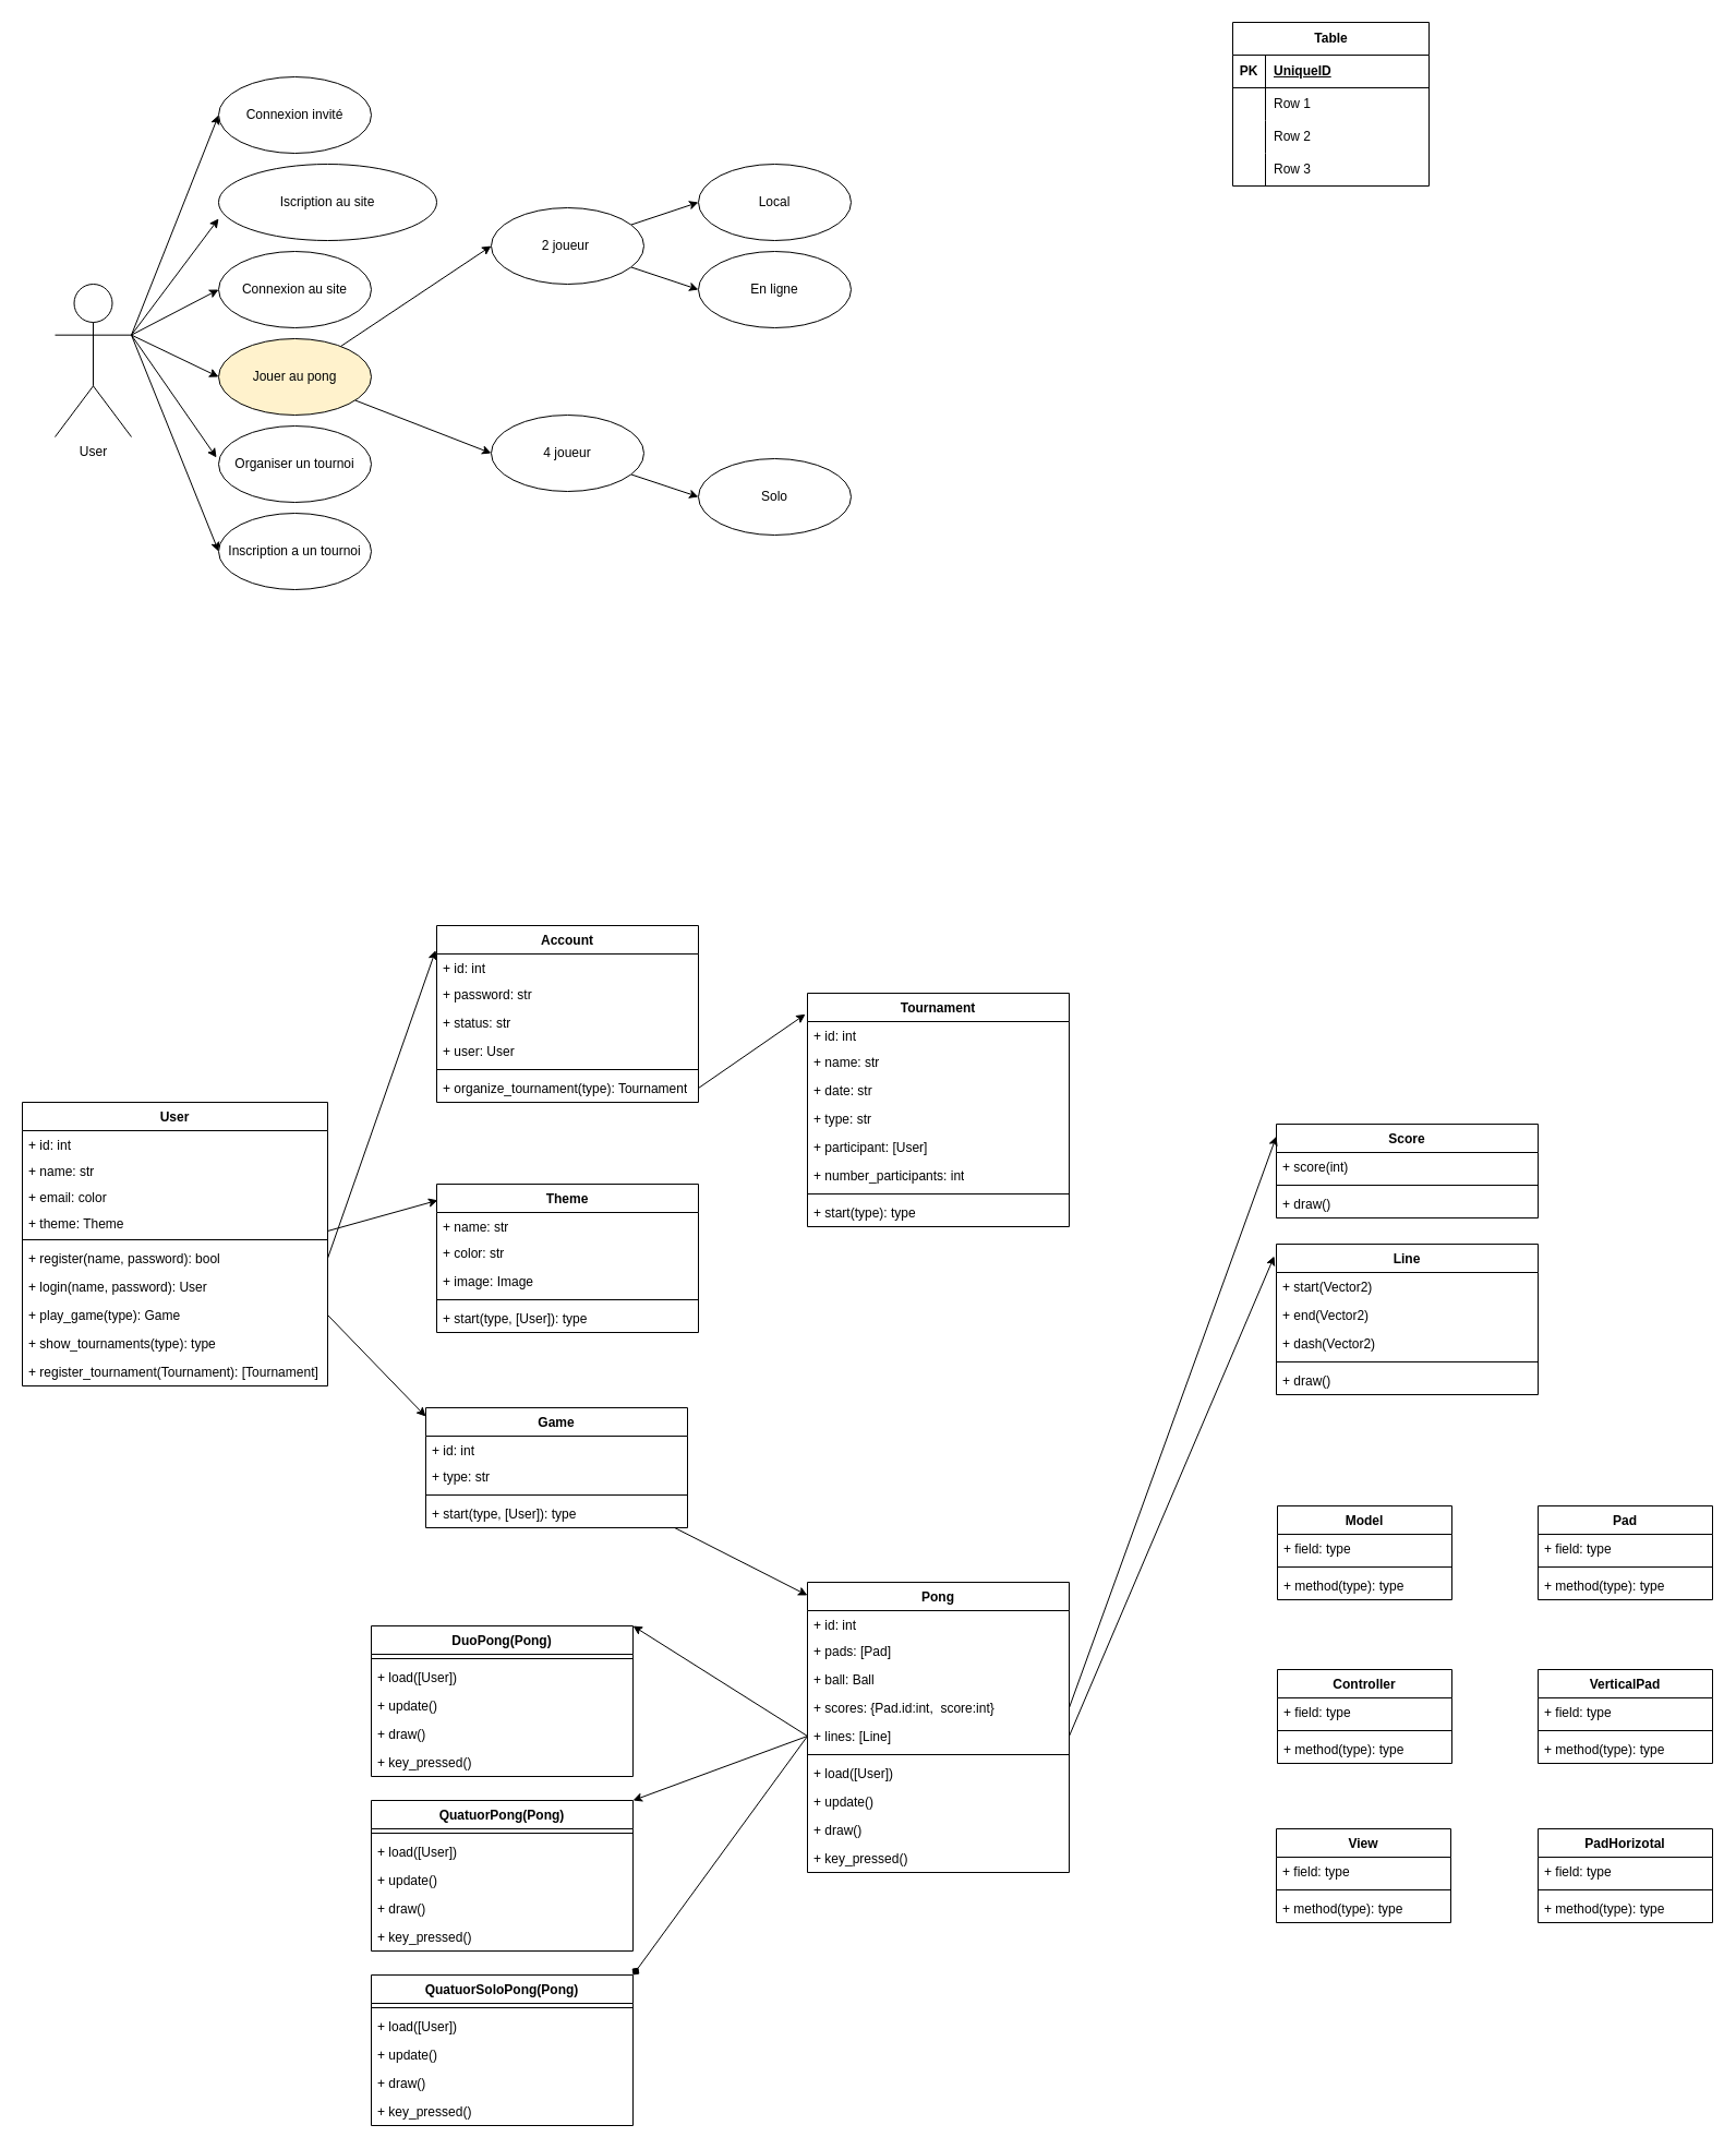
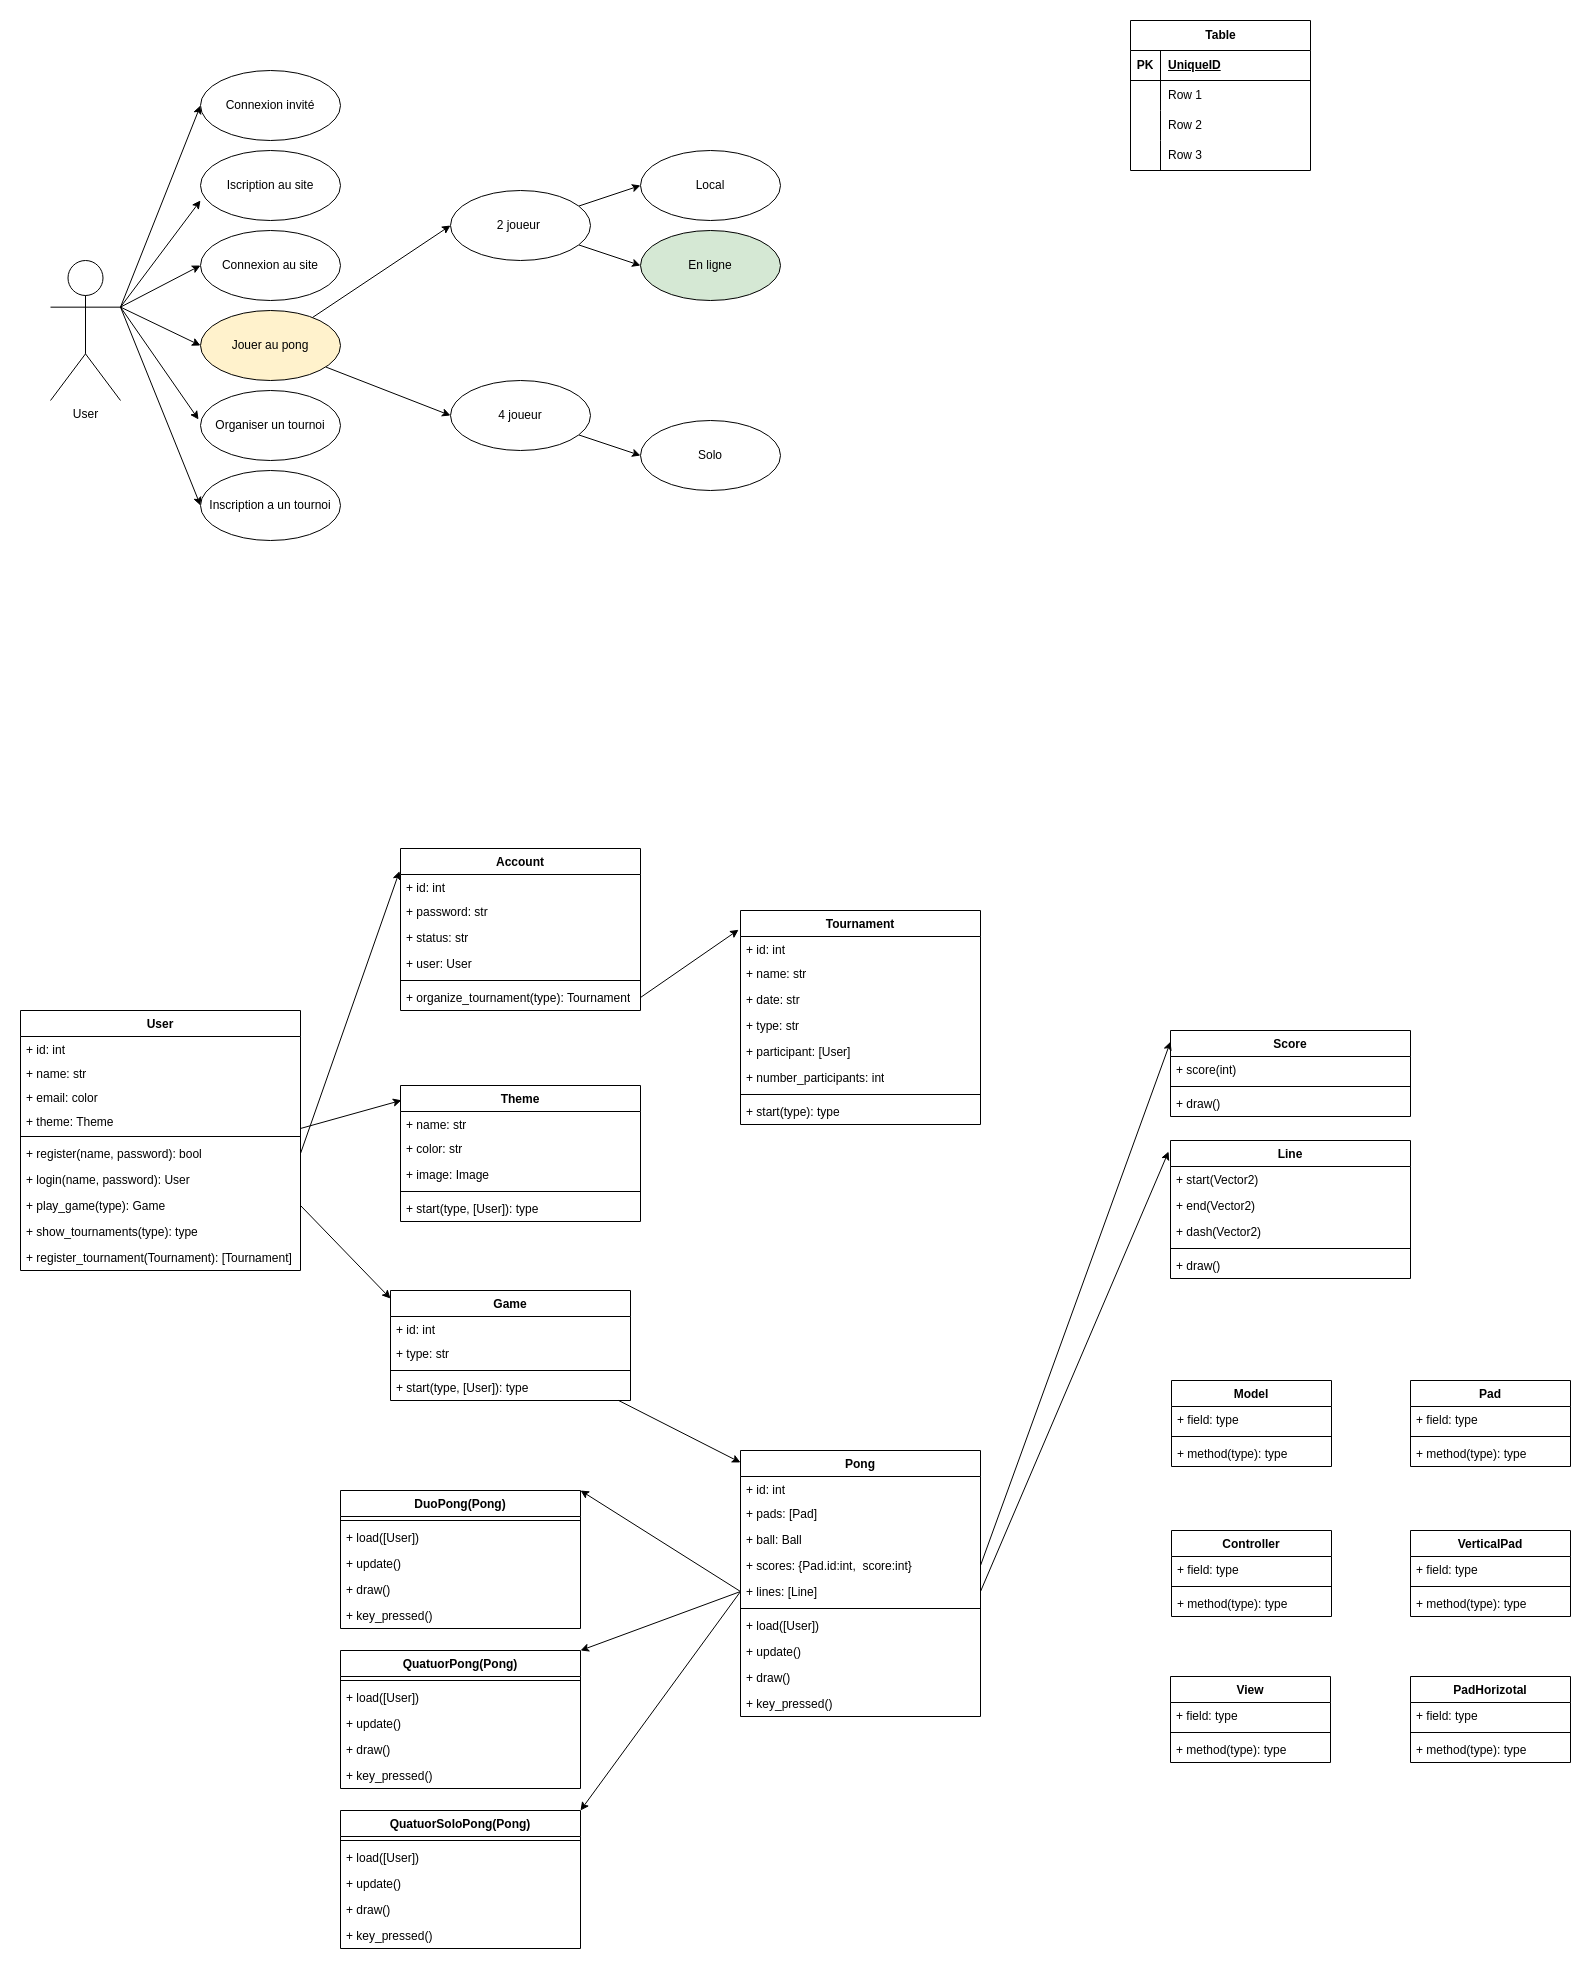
- <mxCell id="26" value="Iscription au site" style="ellipse;whiteSpace=wrap;html=1;" parent="1" vertex="1"><mxGeometry x="200" y="150" width="200" height="70" as="geometry" /></mxCell>
+ <mxCell id="26" value="Iscription au site" style="ellipse;whiteSpace=wrap;html=1;" parent="1" vertex="1"><mxGeometry x="200" y="150" width="140" height="70" as="geometry" /></mxCell>
- <mxCell id="38" value="En ligne" style="ellipse;whiteSpace=wrap;html=1;" parent="33" vertex="1"><mxGeometry x="190" y="80" width="140" height="70" as="geometry" /></mxCell>
+ <mxCell id="38" value="En ligne" style="ellipse;whiteSpace=wrap;html=1;fillColor=#d5e8d4;" parent="33" vertex="1"><mxGeometry x="190" y="80" width="140" height="70" as="geometry" /></mxCell>
- <mxCell id="105" style="edgeStyle=none;rounded=0;orthogonalLoop=1;jettySize=auto;html=1;entryX=1;entryY=0;entryDx=0;entryDy=0;exitX=0;exitY=0.5;exitDx=0;exitDy=0;endArrow=diamond;" parent="1" source="67" target="97" edge="1"><mxGeometry relative="1" as="geometry" /></mxCell>
+ <mxCell id="105" style="edgeStyle=none;rounded=0;orthogonalLoop=1;jettySize=auto;html=1;entryX=1;entryY=0;entryDx=0;entryDy=0;exitX=0;exitY=0.5;exitDx=0;exitDy=0;" parent="1" source="67" target="97" edge="1"><mxGeometry relative="1" as="geometry" /></mxCell>
